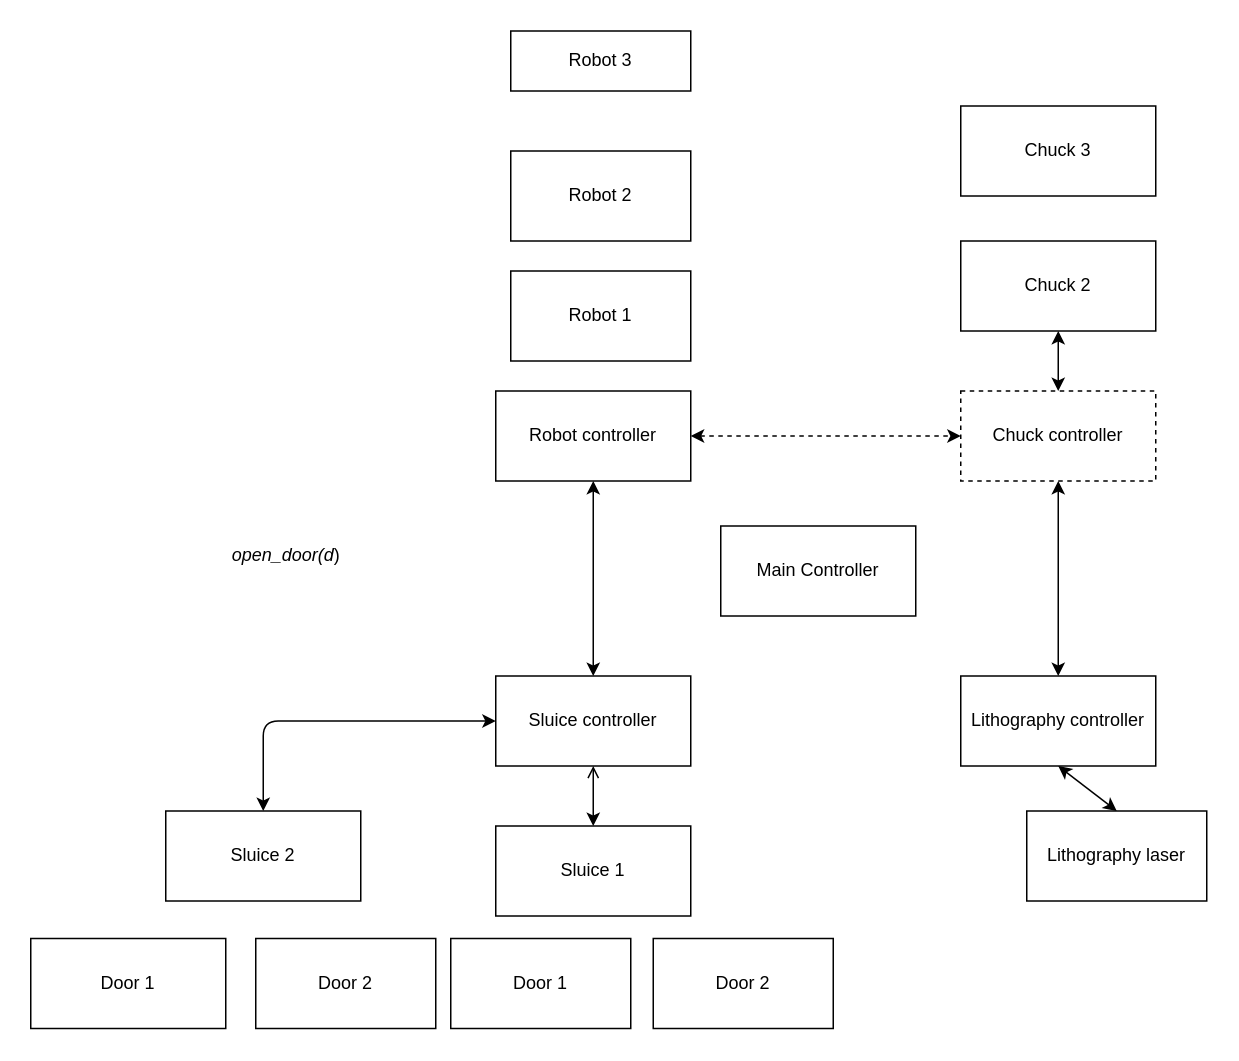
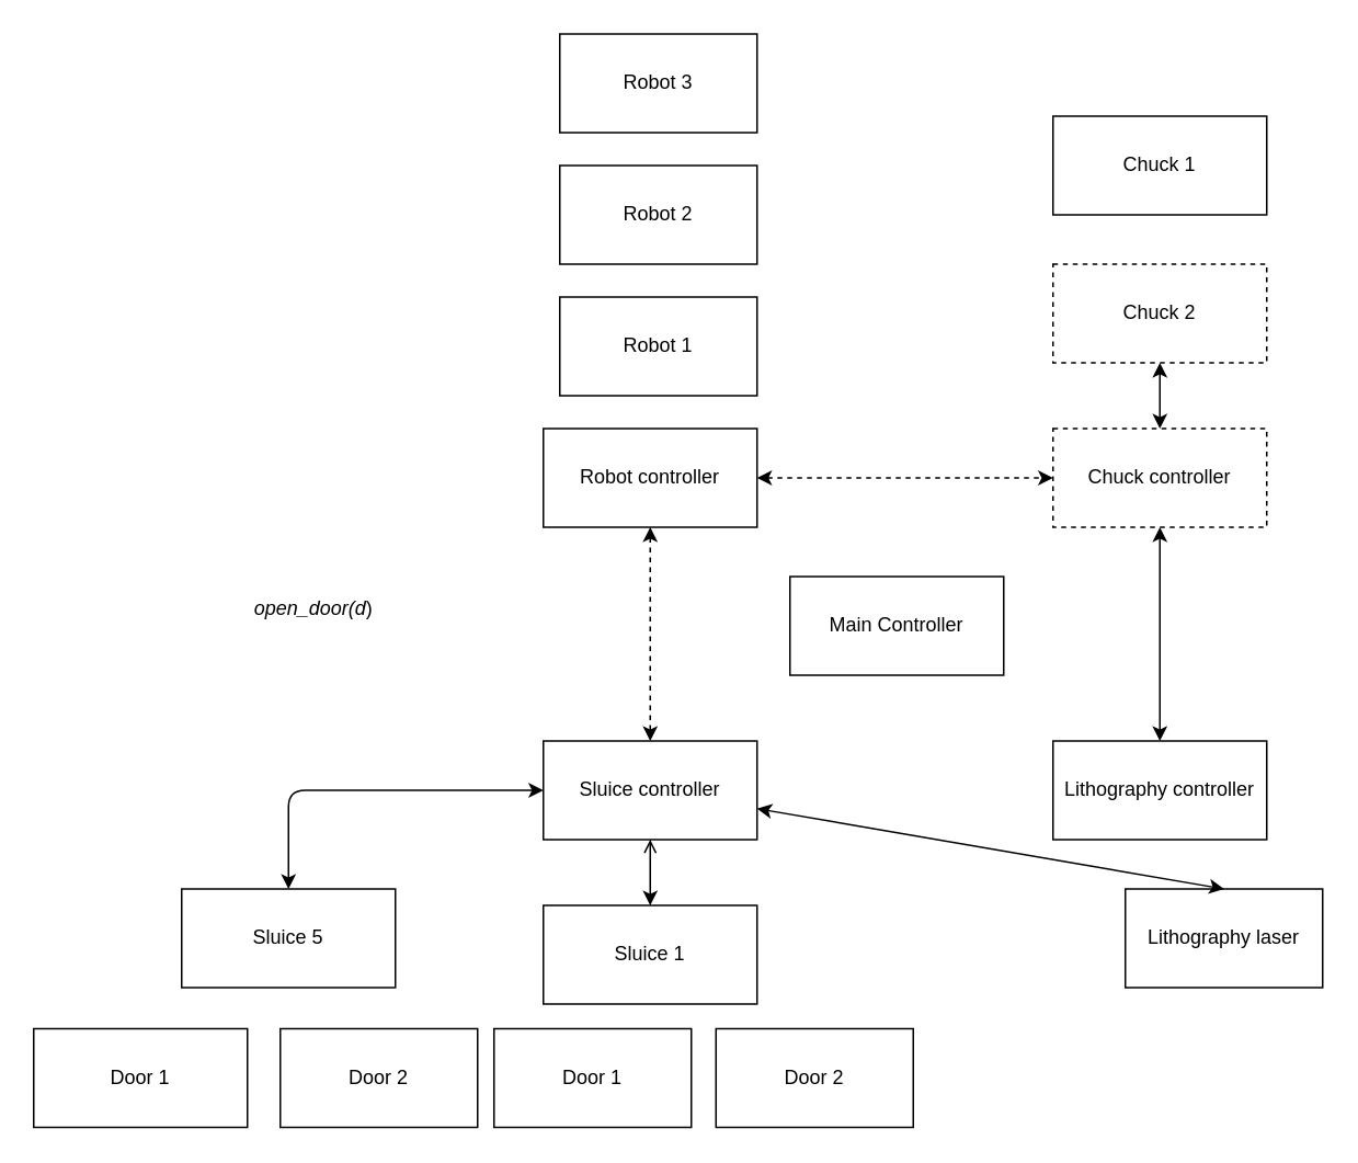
- <mxCell id="8" value="Robot 3" style="rounded=0;whiteSpace=wrap;html=1;" parent="1" vertex="1"><mxGeometry x="340" y="20" width="120" height="40" as="geometry" /></mxCell>
+ <mxCell id="8" value="Robot 3" style="rounded=0;whiteSpace=wrap;html=1;" parent="1" vertex="1"><mxGeometry x="340" width="120" height="60" as="geometry" y="20" /></mxCell>
- <mxCell id="9" value="Chuck 3" style="rounded=0;whiteSpace=wrap;html=1;" parent="1" vertex="1"><mxGeometry x="640" y="70" width="130" height="60" as="geometry" /></mxCell>
+ <mxCell id="9" value="Chuck 1" style="rounded=0;whiteSpace=wrap;html=1;" parent="1" vertex="1"><mxGeometry x="640" y="70" width="130" height="60" as="geometry" /></mxCell>
- <mxCell id="10" value="&lt;div&gt;Chuck 2&lt;/div&gt;" style="rounded=0;whiteSpace=wrap;html=1;" parent="1" vertex="1"><mxGeometry x="640" y="160" width="130" height="60" as="geometry" /></mxCell>
+ <mxCell id="10" value="&lt;div&gt;Chuck 2&lt;/div&gt;" style="rounded=0;whiteSpace=wrap;html=1;dashed=1;" parent="1" vertex="1"><mxGeometry x="640" y="160" width="130" height="60" as="geometry" /></mxCell>
- <mxCell id="24" value="" style="endArrow=classic;startArrow=classic;html=1;entryX=0.5;entryY=0;entryDx=0;entryDy=0;exitX=0.5;exitY=1;exitDx=0;exitDy=0;" parent="1" source="2" target="4" edge="1"><mxGeometry width="50" height="50" relative="1" as="geometry"><mxPoint x="470" y="300" as="sourcePoint" /><mxPoint x="540" y="300" as="targetPoint" /></mxGeometry></mxCell>
+ <mxCell id="24" value="" style="endArrow=classic;startArrow=classic;html=1;entryX=0.5;entryY=0;entryDx=0;entryDy=0;exitX=0.5;exitY=1;exitDx=0;exitDy=0;dashed=1;" parent="1" source="2" target="4" edge="1"><mxGeometry width="50" height="50" relative="1" as="geometry"><mxPoint x="470" y="300" as="sourcePoint" /><mxPoint x="540" y="300" as="targetPoint" /></mxGeometry></mxCell>
- <mxCell id="21" value="" style="endArrow=classic;startArrow=classic;html=1;entryX=0.5;entryY=1;entryDx=0;entryDy=0;exitX=0.5;exitY=0;exitDx=0;exitDy=0;" parent="1" source="11" target="5" edge="1"><mxGeometry width="50" height="50" relative="1" as="geometry"><mxPoint x="450" y="470" as="sourcePoint" /><mxPoint x="500" y="420" as="targetPoint" /></mxGeometry></mxCell>
+ <mxCell id="21" value="" style="endArrow=classic;startArrow=classic;html=1;exitX=0.5;exitY=0;exitDx=0;exitDy=0;" parent="1" source="11" target="4" edge="1"><mxGeometry width="50" height="50" relative="1" as="geometry"><mxPoint x="450" y="470" as="sourcePoint" /><mxPoint x="500" y="420" as="targetPoint" /></mxGeometry></mxCell>
- <mxCell id="12" value="Sluice 2" style="rounded=0;whiteSpace=wrap;html=1;" parent="1" vertex="1"><mxGeometry x="110" y="540" width="130" height="60" as="geometry" /></mxCell>
+ <mxCell id="12" value="Sluice 5" style="rounded=0;whiteSpace=wrap;html=1;" parent="1" vertex="1"><mxGeometry x="110" y="540" width="130" height="60" as="geometry" /></mxCell>
